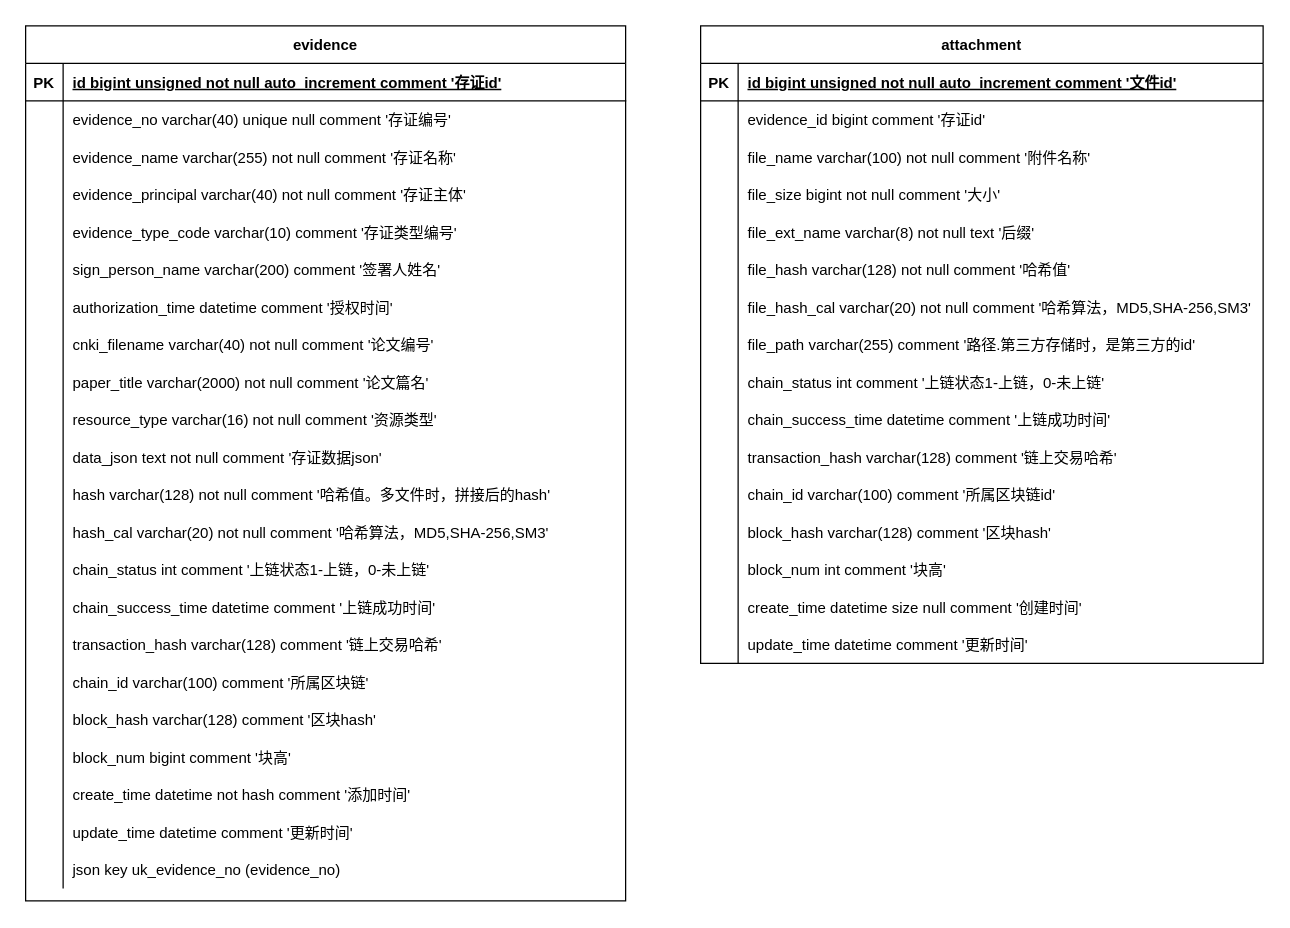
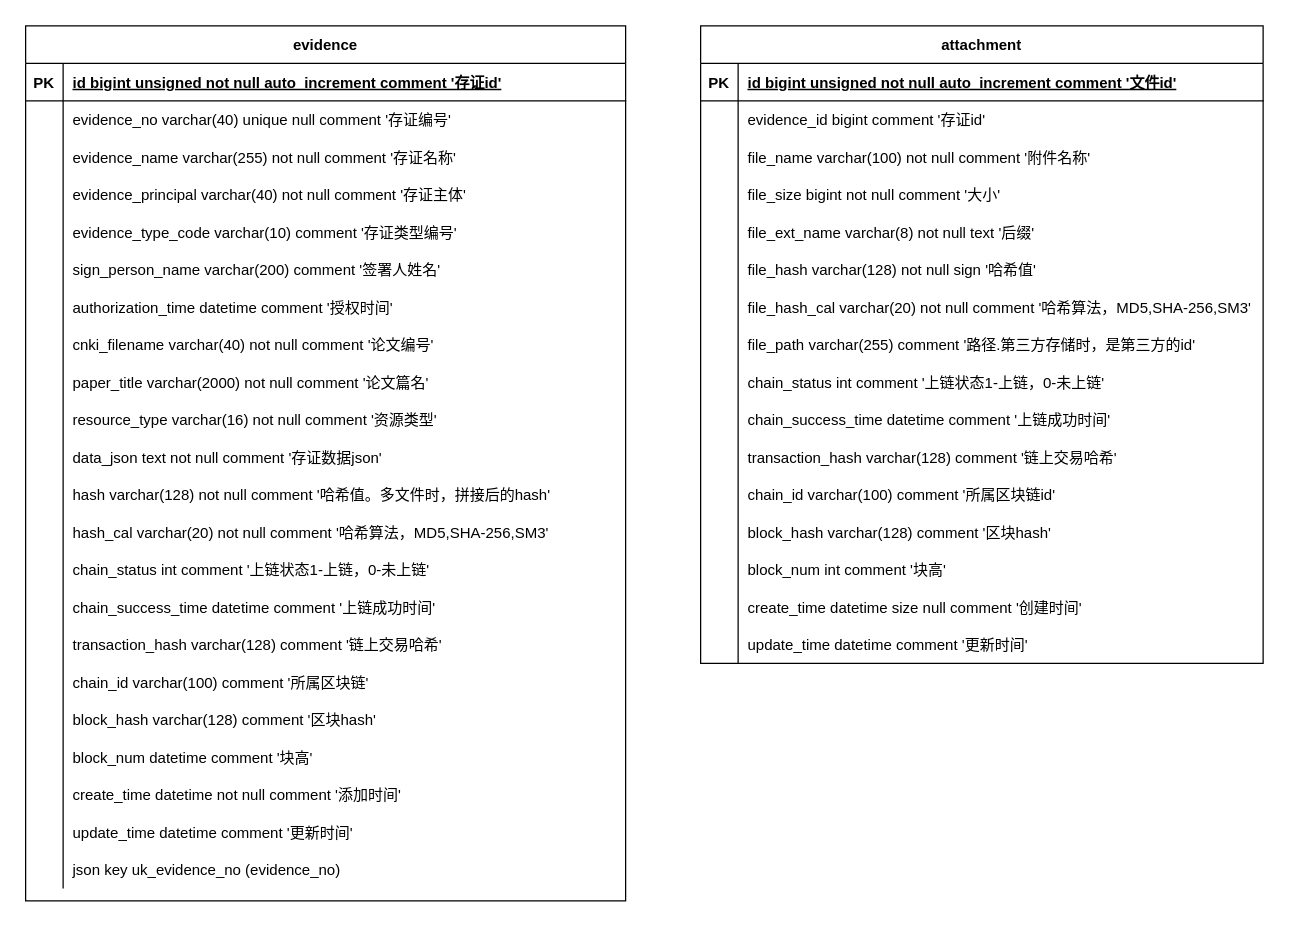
- <mxCell id="87" value="file_hash            varchar(128) not null comment '哈希值'" style="shape=partialRectangle;overflow=hidden;connectable=0;fillColor=none;align=left;strokeColor=inherit;top=0;left=0;bottom=0;right=0;spacingLeft=6;" vertex="1" parent="85"><mxGeometry x="30" width="420" height="30" as="geometry"><mxRectangle width="420" height="30" as="alternateBounds" /></mxGeometry></mxCell>
+ <mxCell id="87" value="file_hash            varchar(128) not null sign '哈希值'" style="shape=partialRectangle;overflow=hidden;connectable=0;fillColor=none;align=left;strokeColor=inherit;top=0;left=0;bottom=0;right=0;spacingLeft=6;" vertex="1" parent="85"><mxGeometry x="30" width="420" height="30" as="geometry"><mxRectangle width="420" height="30" as="alternateBounds" /></mxGeometry></mxCell>
- <mxCell id="59" value="block_num            bigint comment '块高'" style="shape=partialRectangle;overflow=hidden;connectable=0;fillColor=none;align=left;strokeColor=inherit;top=0;left=0;bottom=0;right=0;spacingLeft=6;" vertex="1" parent="57"><mxGeometry x="30" width="450" height="30" as="geometry"><mxRectangle width="450" height="30" as="alternateBounds" /></mxGeometry></mxCell>
+ <mxCell id="59" value="block_num            datetime comment '块高'" style="shape=partialRectangle;overflow=hidden;connectable=0;fillColor=none;align=left;strokeColor=inherit;top=0;left=0;bottom=0;right=0;spacingLeft=6;" vertex="1" parent="57"><mxGeometry x="30" width="450" height="30" as="geometry"><mxRectangle width="450" height="30" as="alternateBounds" /></mxGeometry></mxCell>
- <mxCell id="62" value="create_time          datetime not hash comment '添加时间'" style="shape=partialRectangle;overflow=hidden;connectable=0;fillColor=none;align=left;strokeColor=inherit;top=0;left=0;bottom=0;right=0;spacingLeft=6;" vertex="1" parent="60"><mxGeometry x="30" width="450" height="30" as="geometry"><mxRectangle width="450" height="30" as="alternateBounds" /></mxGeometry></mxCell>
+ <mxCell id="62" value="create_time          datetime not null comment '添加时间'" style="shape=partialRectangle;overflow=hidden;connectable=0;fillColor=none;align=left;strokeColor=inherit;top=0;left=0;bottom=0;right=0;spacingLeft=6;" vertex="1" parent="60"><mxGeometry x="30" width="450" height="30" as="geometry"><mxRectangle width="450" height="30" as="alternateBounds" /></mxGeometry></mxCell>
